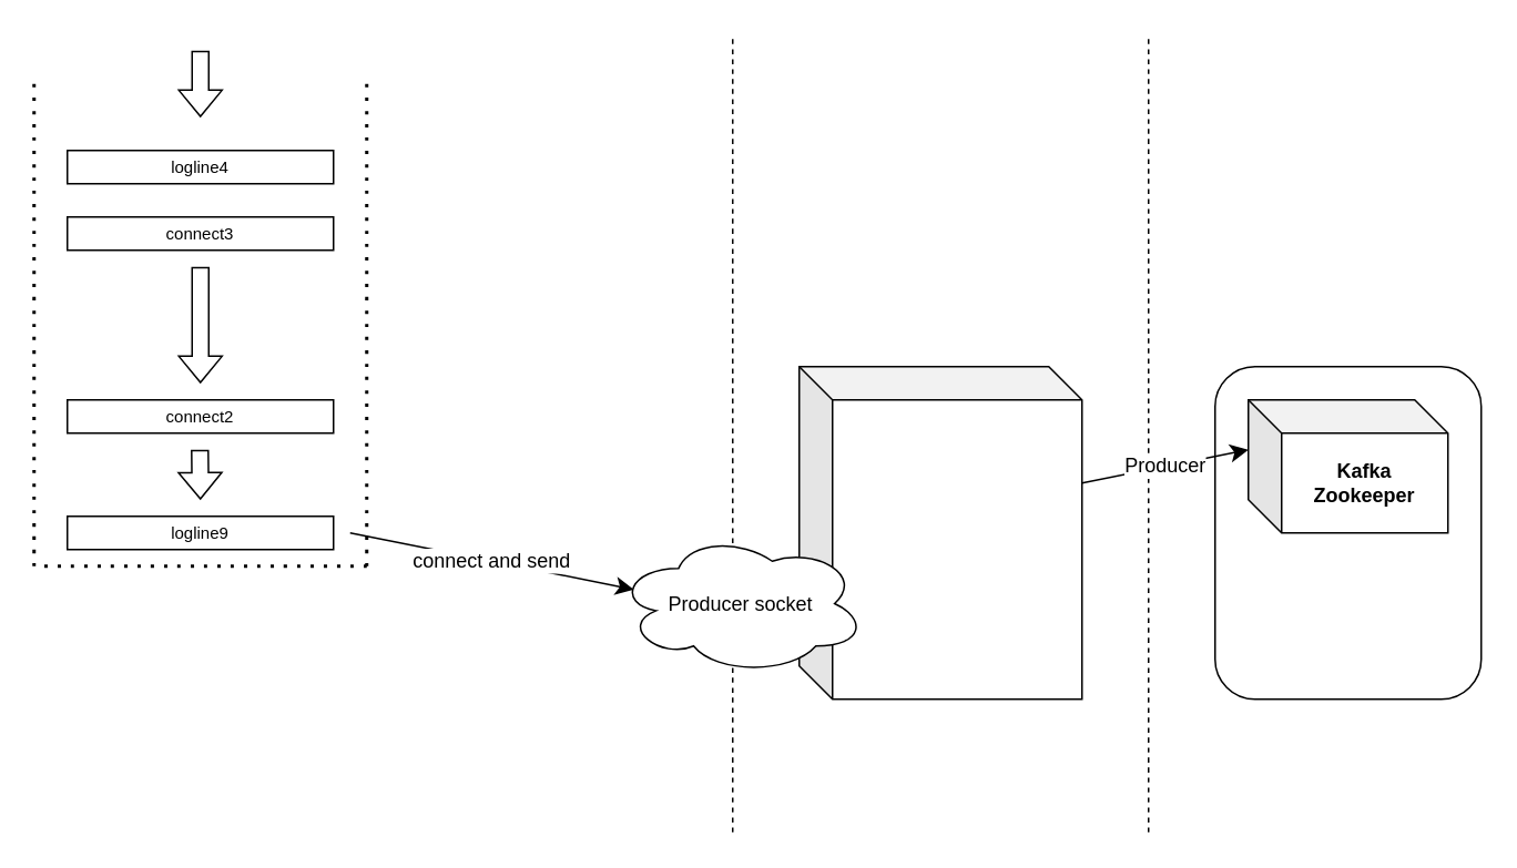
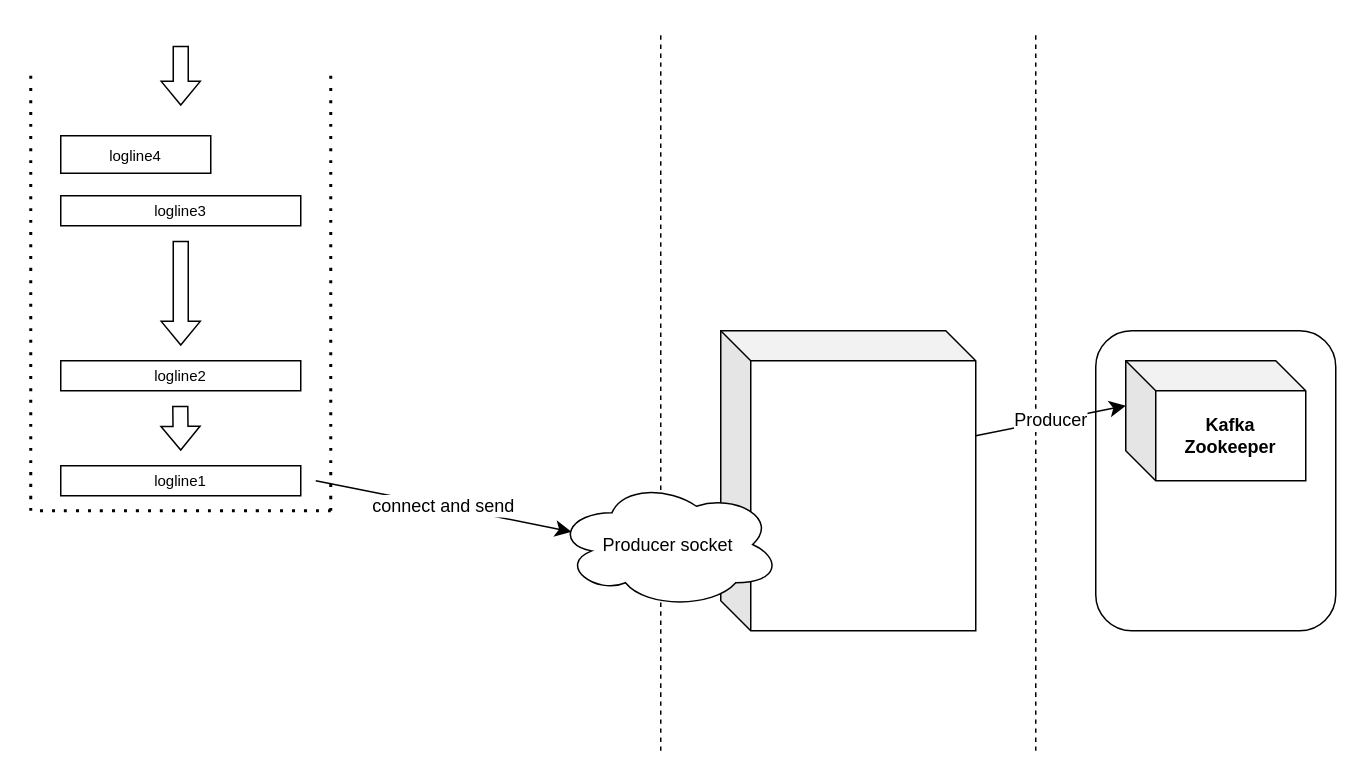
- <mxCell id="8" value="&lt;div&gt;&lt;font style=&quot;font-size: 10px;&quot;&gt;logline4&lt;/font&gt;&lt;/div&gt;" style="rounded=0;whiteSpace=wrap;html=1;fontSize=7;" vertex="1" parent="1"><mxGeometry x="40" y="90" width="160" height="20" as="geometry" /></mxCell>
+ <mxCell id="8" value="&lt;div&gt;&lt;font style=&quot;font-size: 10px;&quot;&gt;logline4&lt;/font&gt;&lt;/div&gt;" style="rounded=0;whiteSpace=wrap;html=1;fontSize=7;" vertex="1" parent="1"><mxGeometry x="40" y="90" width="100" height="25" as="geometry" /></mxCell>
- <mxCell id="6" value="&lt;div&gt;&lt;font style=&quot;font-size: 10px;&quot;&gt;connect3&lt;/font&gt;&lt;/div&gt;" style="rounded=0;whiteSpace=wrap;html=1;fontSize=7;" vertex="1" parent="1"><mxGeometry x="40" y="130" width="160" height="20" as="geometry" /></mxCell>
+ <mxCell id="6" value="&lt;div&gt;&lt;font style=&quot;font-size: 10px;&quot;&gt;logline3&lt;/font&gt;&lt;/div&gt;" style="rounded=0;whiteSpace=wrap;html=1;fontSize=7;" vertex="1" parent="1"><mxGeometry x="40" y="130" width="160" height="20" as="geometry" /></mxCell>
- <mxCell id="5" value="&lt;font style=&quot;font-size: 10px;&quot;&gt;connect2&lt;/font&gt;" style="rounded=0;whiteSpace=wrap;html=1;fontSize=7;" vertex="1" parent="1"><mxGeometry x="40" y="240" width="160" height="20" as="geometry" /></mxCell>
+ <mxCell id="5" value="&lt;font style=&quot;font-size: 10px;&quot;&gt;logline2&lt;/font&gt;" style="rounded=0;whiteSpace=wrap;html=1;fontSize=7;" vertex="1" parent="1"><mxGeometry x="40" y="240" width="160" height="20" as="geometry" /></mxCell>
- <mxCell id="4" value="&lt;font style=&quot;font-size: 10px;&quot;&gt;logline9&lt;/font&gt;" style="rounded=0;whiteSpace=wrap;html=1;fontSize=7;" vertex="1" parent="1"><mxGeometry x="40" y="310" width="160" height="20" as="geometry" /></mxCell>
+ <mxCell id="4" value="&lt;font style=&quot;font-size: 10px;&quot;&gt;logline1&lt;/font&gt;" style="rounded=0;whiteSpace=wrap;html=1;fontSize=7;" vertex="1" parent="1"><mxGeometry x="40" y="310" width="160" height="20" as="geometry" /></mxCell>
